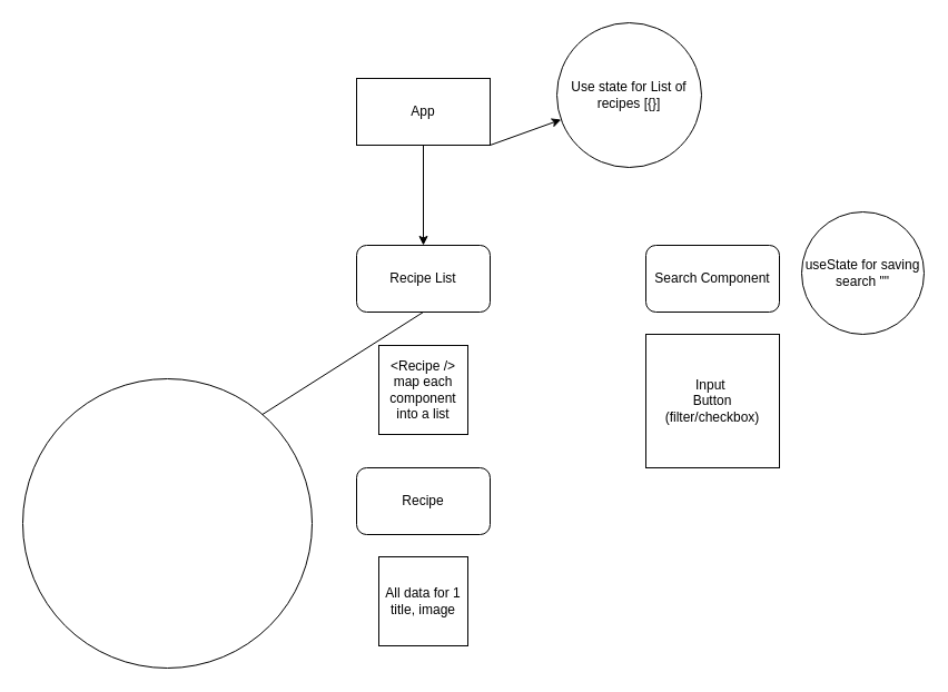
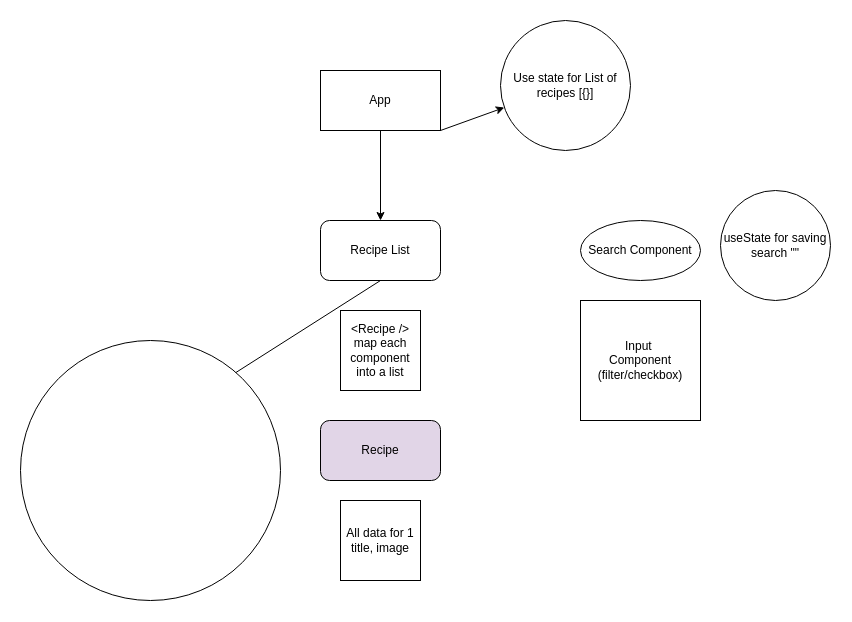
- <mxCell id="8" value="Search Component" style="rounded=1;whiteSpace=wrap;html=1;" vertex="1" parent="1"><mxGeometry x="580" y="220" width="120" height="60" as="geometry" /></mxCell>
+ <mxCell id="8" value="Search Component" style="ellipse;whiteSpace=wrap;html=1;" vertex="1" parent="1"><mxGeometry x="580" y="220" width="120" height="60" as="geometry" /></mxCell>
- <mxCell id="10" value="Input&amp;nbsp;&lt;br&gt;Button&lt;br&gt;(filter/checkbox)" style="whiteSpace=wrap;html=1;aspect=fixed;" vertex="1" parent="1"><mxGeometry x="580" y="300" width="120" height="120" as="geometry" /></mxCell>
+ <mxCell id="10" value="Input&amp;nbsp;&lt;br&gt;Component&lt;br&gt;(filter/checkbox)" style="whiteSpace=wrap;html=1;aspect=fixed;" vertex="1" parent="1"><mxGeometry x="580" y="300" width="120" height="120" as="geometry" /></mxCell>
- <mxCell id="9" value="Recipe" style="rounded=1;whiteSpace=wrap;html=1;" vertex="1" parent="1"><mxGeometry x="320" y="420" width="120" height="60" as="geometry" /></mxCell>
+ <mxCell id="9" value="Recipe" style="rounded=1;whiteSpace=wrap;html=1;fillColor=#e1d5e7;" vertex="1" parent="1"><mxGeometry x="320" y="420" width="120" height="60" as="geometry" /></mxCell>
